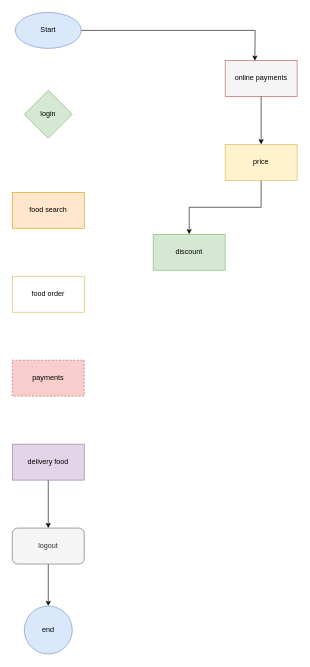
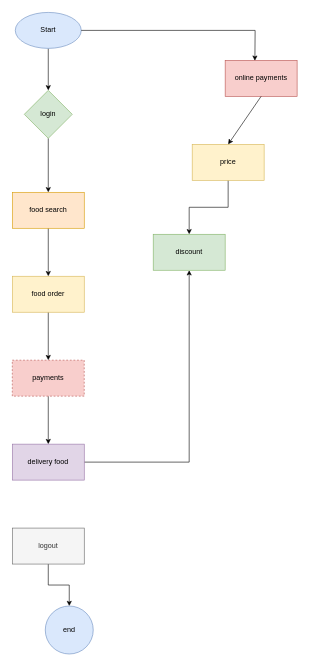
- <mxCell id="20" value="online payments" style="rounded=0;whiteSpace=wrap;html=1;fillColor=#f5f5f5;strokeColor=#b85450;" vertex="1" parent="1"><mxGeometry x="375" y="100" width="120" height="60" as="geometry" /></mxCell>
+ <mxCell id="20" value="online payments" style="rounded=0;whiteSpace=wrap;html=1;fillColor=#f8cecc;strokeColor=#b85450;" vertex="1" parent="1"><mxGeometry x="375" y="100" width="120" height="60" as="geometry" /></mxCell>
+ <mxCell id="2" value="" style="edgeStyle=orthogonalEdgeStyle;rounded=0;orthogonalLoop=1;jettySize=auto;html=1;" edge="1" parent="1" source="3" target="5"><mxGeometry relative="1" as="geometry" /></mxCell>
- <mxCell id="18" value="price" style="rounded=0;whiteSpace=wrap;html=1;fillColor=#fff2cc;strokeColor=#d6b656;" vertex="1" parent="1"><mxGeometry x="375" y="240" width="120" height="60" as="geometry" /></mxCell>
+ <mxCell id="18" value="price" style="rounded=0;whiteSpace=wrap;html=1;fillColor=#fff2cc;strokeColor=#d6b656;" vertex="1" parent="1"><mxGeometry x="320" y="240" width="120" height="60" as="geometry" /></mxCell>
+ <mxCell id="4" value="" style="edgeStyle=orthogonalEdgeStyle;rounded=0;orthogonalLoop=1;jettySize=auto;html=1;" edge="1" parent="1" source="5" target="7"><mxGeometry relative="1" as="geometry" /></mxCell>
+ <mxCell id="6" value="" style="edgeStyle=orthogonalEdgeStyle;rounded=0;orthogonalLoop=1;jettySize=auto;html=1;" edge="1" parent="1" source="7" target="9"><mxGeometry relative="1" as="geometry" /></mxCell>
- <mxCell id="9" value="food order" style="whiteSpace=wrap;html=1;fillColor=#ffffff;strokeColor=#d6b656;" vertex="1" parent="1"><mxGeometry x="20" y="460" width="120" height="60" as="geometry" /></mxCell>
+ <mxCell id="9" value="food order" style="whiteSpace=wrap;html=1;fillColor=#fff2cc;strokeColor=#d6b656;" vertex="1" parent="1"><mxGeometry x="20" y="460" width="120" height="60" as="geometry" /></mxCell>
+ <mxCell id="8" value="" style="edgeStyle=orthogonalEdgeStyle;rounded=0;orthogonalLoop=1;jettySize=auto;html=1;" edge="1" parent="1" source="9" target="11"><mxGeometry relative="1" as="geometry" /></mxCell>
+ <mxCell id="10" value="" style="edgeStyle=orthogonalEdgeStyle;rounded=0;orthogonalLoop=1;jettySize=auto;html=1;" edge="1" parent="1" source="11" target="13"><mxGeometry relative="1" as="geometry" /></mxCell>
- <mxCell id="12" value="" style="edgeStyle=orthogonalEdgeStyle;rounded=0;orthogonalLoop=1;jettySize=auto;html=1;" edge="1" parent="1" source="13" target="15"><mxGeometry relative="1" as="geometry" /></mxCell>
+ <mxCell id="12" value="" style="edgeStyle=orthogonalEdgeStyle;rounded=0;orthogonalLoop=1;jettySize=auto;html=1;" edge="1" parent="1" source="13" target="19"><mxGeometry relative="1" as="geometry" /></mxCell>
- <mxCell id="15" value="logout" style="whiteSpace=wrap;html=1;fillColor=#f5f5f5;fontColor=#333333;strokeColor=#666666;rounded=1;" vertex="1" parent="1"><mxGeometry x="20" y="880" width="120" height="60" as="geometry" /></mxCell>
+ <mxCell id="15" value="logout" style="whiteSpace=wrap;html=1;fillColor=#f5f5f5;fontColor=#333333;strokeColor=#666666;" vertex="1" parent="1"><mxGeometry x="20" y="880" width="120" height="60" as="geometry" /></mxCell>
- <mxCell id="16" value="end" style="ellipse;whiteSpace=wrap;html=1;fillColor=#dae8fc;strokeColor=#6c8ebf;" vertex="1" parent="1"><mxGeometry x="40" y="1010" width="80" height="80" as="geometry" /></mxCell>
+ <mxCell id="16" value="end" style="ellipse;whiteSpace=wrap;html=1;fillColor=#dae8fc;strokeColor=#6c8ebf;" vertex="1" parent="1"><mxGeometry x="75" y="1010" width="80" height="80" as="geometry" /></mxCell>
